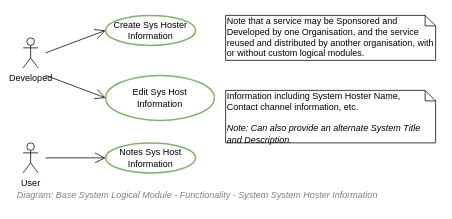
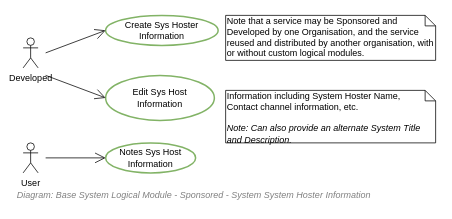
- <mxCell id="6" value="Create Sys Hoster&lt;br style=&quot;font-size: 12px&quot;&gt;Information" style="ellipse;whiteSpace=wrap;html=1;comic=1;strokeColor=#82b366;strokeWidth=2;fillColor=none;fontSize=12;align=center;" parent="4" vertex="1"><mxGeometry x="140" y="20" width="120" height="40" as="geometry" /></mxCell>
+ <mxCell id="6" value="Create Sys Hoster&lt;br style=&quot;font-size: 12px&quot;&gt;Information" style="ellipse;whiteSpace=wrap;html=1;comic=1;strokeColor=#82b366;strokeWidth=2;fillColor=none;fontSize=12;align=center;" parent="4" vertex="1"><mxGeometry x="140" y="20" width="150" height="40" as="geometry" /></mxCell>
- <mxCell id="14" value="&lt;font style=&quot;font-size: 12px&quot;&gt;&lt;span style=&quot;font-size: 12px&quot;&gt;Diagram: Base System Logical Module - Functionality -&amp;nbsp;&lt;/span&gt;System System Hoster Information&lt;/font&gt;" style="text;strokeColor=none;fillColor=none;html=1;fontSize=12;fontStyle=2;verticalAlign=middle;align=left;shadow=0;glass=0;comic=0;opacity=30;fontColor=#808080;" parent="13" vertex="1"><mxGeometry x="20" y="250" width="520" height="20" as="geometry" /></mxCell>
+ <mxCell id="14" value="&lt;font style=&quot;font-size: 12px&quot;&gt;&lt;span style=&quot;font-size: 12px&quot;&gt;Diagram: Base System Logical Module - Sponsored -&amp;nbsp;&lt;/span&gt;System System Hoster Information&lt;/font&gt;" style="text;strokeColor=none;fillColor=none;html=1;fontSize=12;fontStyle=2;verticalAlign=middle;align=left;shadow=0;glass=0;comic=0;opacity=30;fontColor=#808080;" parent="13" vertex="1"><mxGeometry x="20" y="250" width="520" height="20" as="geometry" /></mxCell>
